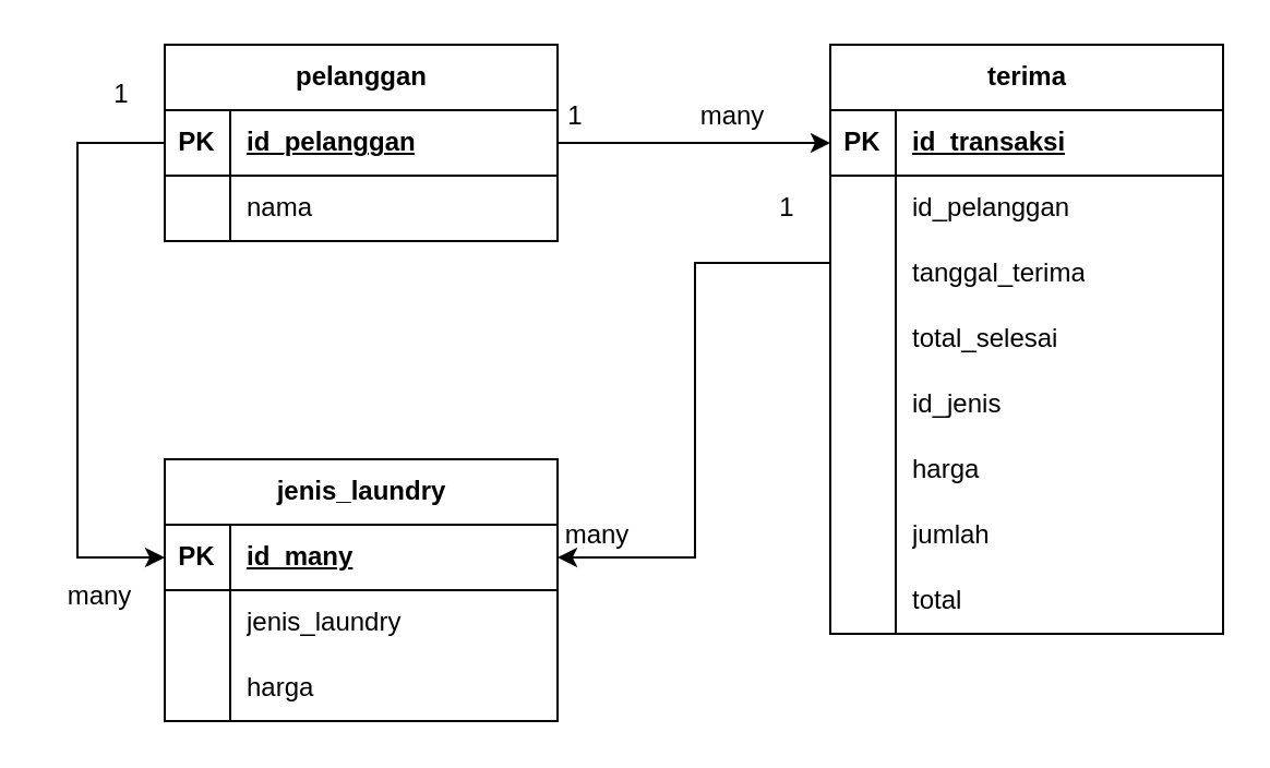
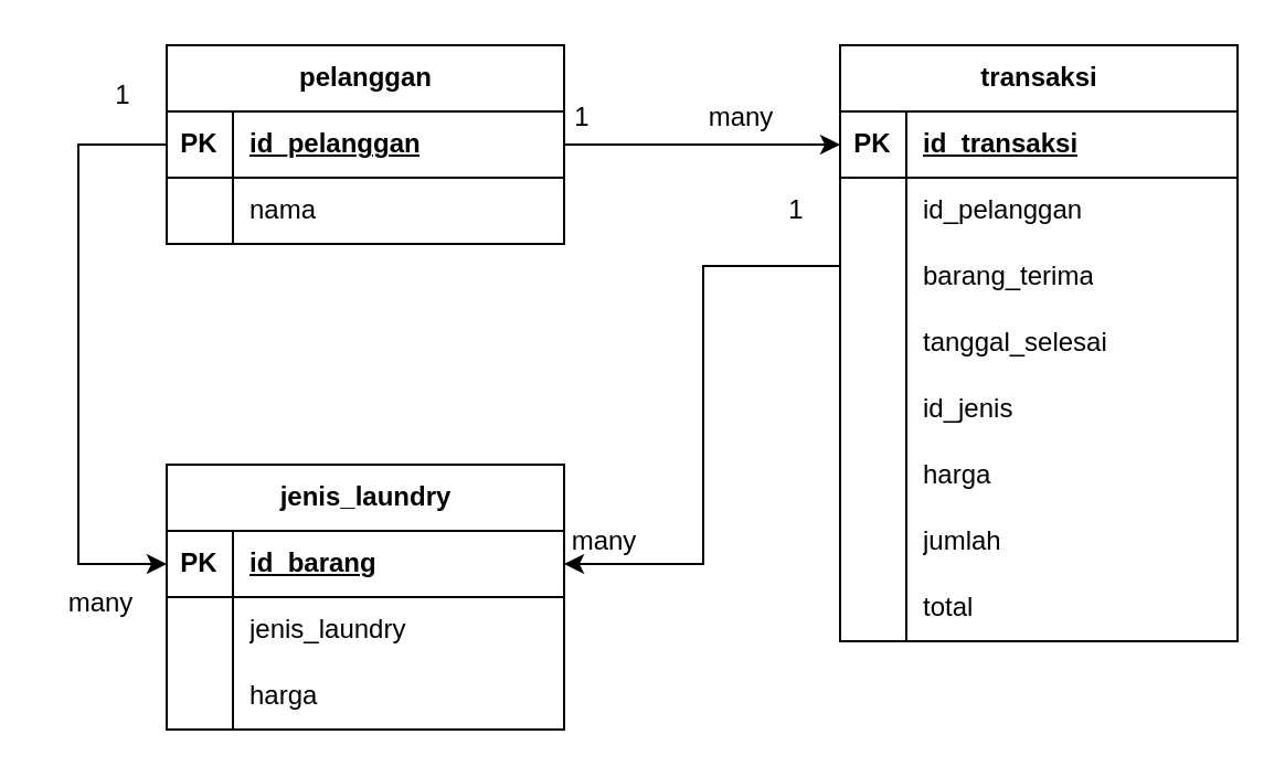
- <mxCell id="9" value="terima" style="shape=table;startSize=30;container=1;collapsible=1;childLayout=tableLayout;fixedRows=1;rowLines=0;fontStyle=1;align=center;resizeLast=1;html=1;" parent="1" vertex="1"><mxGeometry x="380" y="20" width="180" height="270" as="geometry" /></mxCell>
+ <mxCell id="9" value="transaksi" style="shape=table;startSize=30;container=1;collapsible=1;childLayout=tableLayout;fixedRows=1;rowLines=0;fontStyle=1;align=center;resizeLast=1;html=1;" parent="1" vertex="1"><mxGeometry x="380" y="20" width="180" height="270" as="geometry" /></mxCell>
- <mxCell id="18" value="tanggal_terima" style="shape=partialRectangle;connectable=0;fillColor=none;top=0;left=0;bottom=0;right=0;align=left;spacingLeft=6;overflow=hidden;whiteSpace=wrap;html=1;" parent="16" vertex="1"><mxGeometry x="30" width="150" height="30" as="geometry"><mxRectangle width="150" height="30" as="alternateBounds" /></mxGeometry></mxCell>
+ <mxCell id="18" value="barang_terima" style="shape=partialRectangle;connectable=0;fillColor=none;top=0;left=0;bottom=0;right=0;align=left;spacingLeft=6;overflow=hidden;whiteSpace=wrap;html=1;" parent="16" vertex="1"><mxGeometry x="30" width="150" height="30" as="geometry"><mxRectangle width="150" height="30" as="alternateBounds" /></mxGeometry></mxCell>
- <mxCell id="21" value="total_selesai" style="shape=partialRectangle;connectable=0;fillColor=none;top=0;left=0;bottom=0;right=0;align=left;spacingLeft=6;overflow=hidden;whiteSpace=wrap;html=1;" parent="19" vertex="1"><mxGeometry x="30" width="150" height="30" as="geometry"><mxRectangle width="150" height="30" as="alternateBounds" /></mxGeometry></mxCell>
+ <mxCell id="21" value="tanggal_selesai" style="shape=partialRectangle;connectable=0;fillColor=none;top=0;left=0;bottom=0;right=0;align=left;spacingLeft=6;overflow=hidden;whiteSpace=wrap;html=1;" parent="19" vertex="1"><mxGeometry x="30" width="150" height="30" as="geometry"><mxRectangle width="150" height="30" as="alternateBounds" /></mxGeometry></mxCell>
- <mxCell id="37" value="id_many" style="shape=partialRectangle;connectable=0;fillColor=none;top=0;left=0;bottom=0;right=0;align=left;spacingLeft=6;fontStyle=5;overflow=hidden;whiteSpace=wrap;html=1;" parent="35" vertex="1"><mxGeometry x="30" width="150" height="30" as="geometry"><mxRectangle width="150" height="30" as="alternateBounds" /></mxGeometry></mxCell>
+ <mxCell id="37" value="id_barang" style="shape=partialRectangle;connectable=0;fillColor=none;top=0;left=0;bottom=0;right=0;align=left;spacingLeft=6;fontStyle=5;overflow=hidden;whiteSpace=wrap;html=1;" parent="35" vertex="1"><mxGeometry x="30" width="150" height="30" as="geometry"><mxRectangle width="150" height="30" as="alternateBounds" /></mxGeometry></mxCell>
